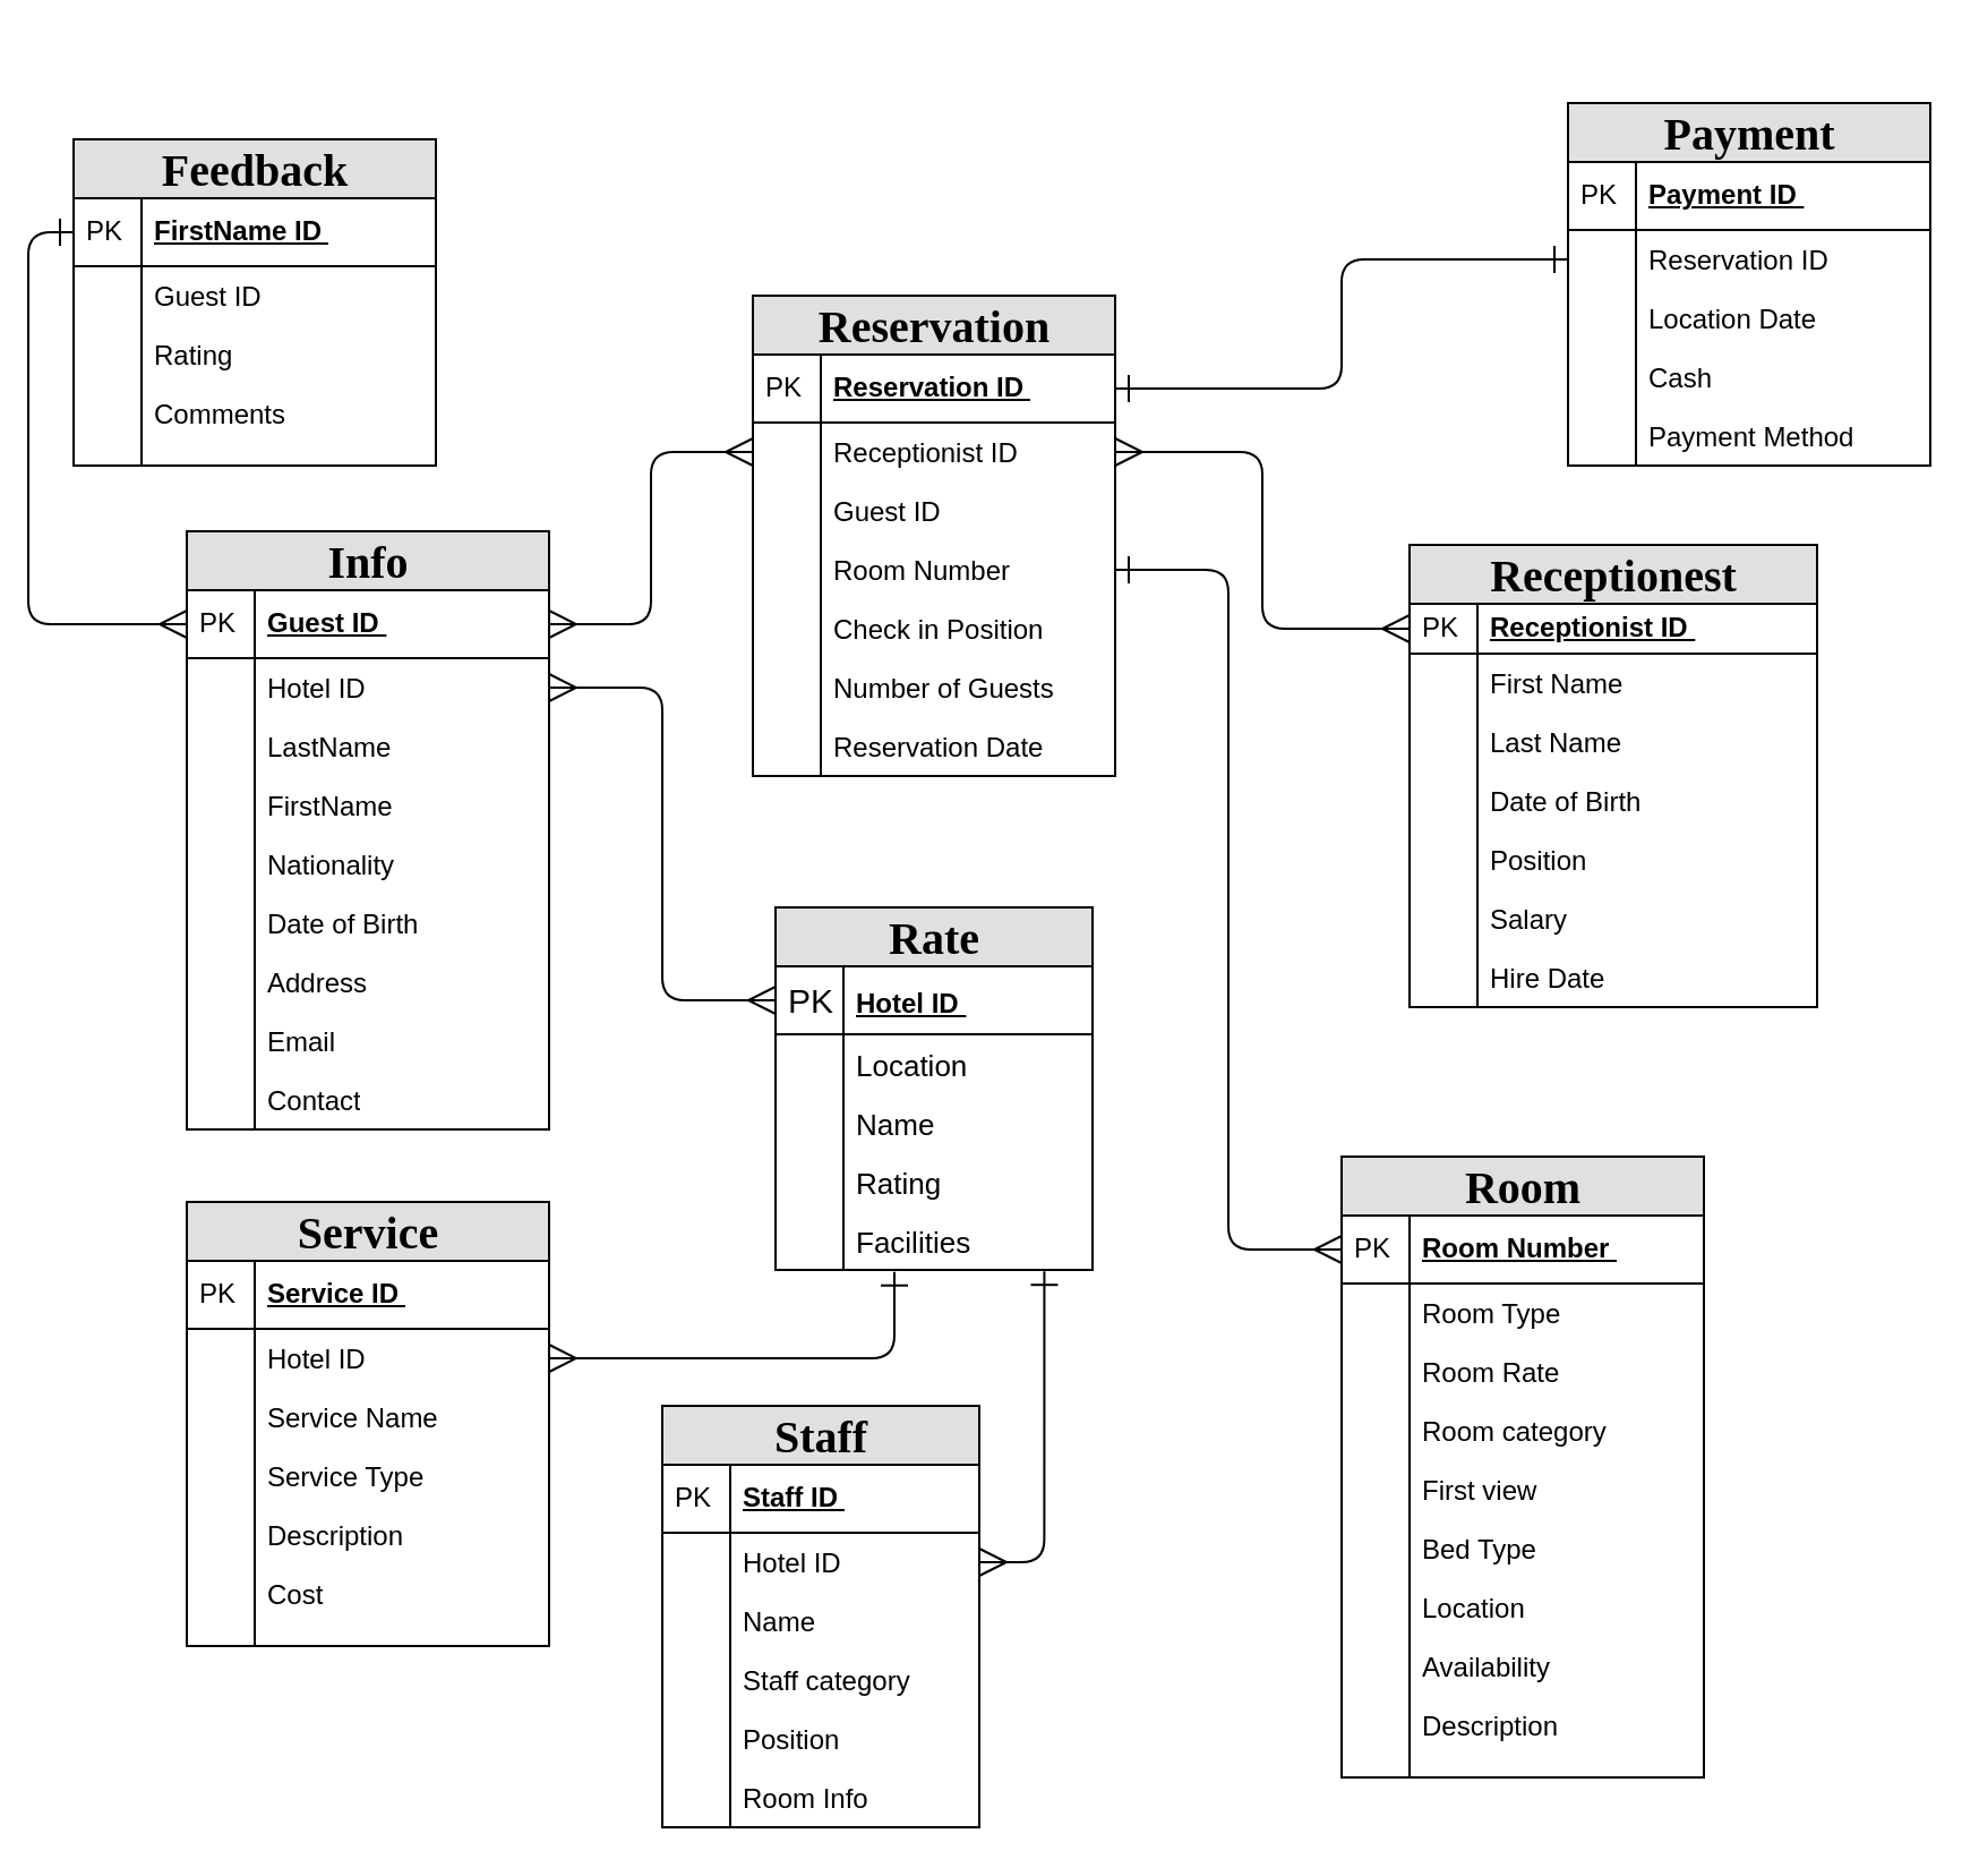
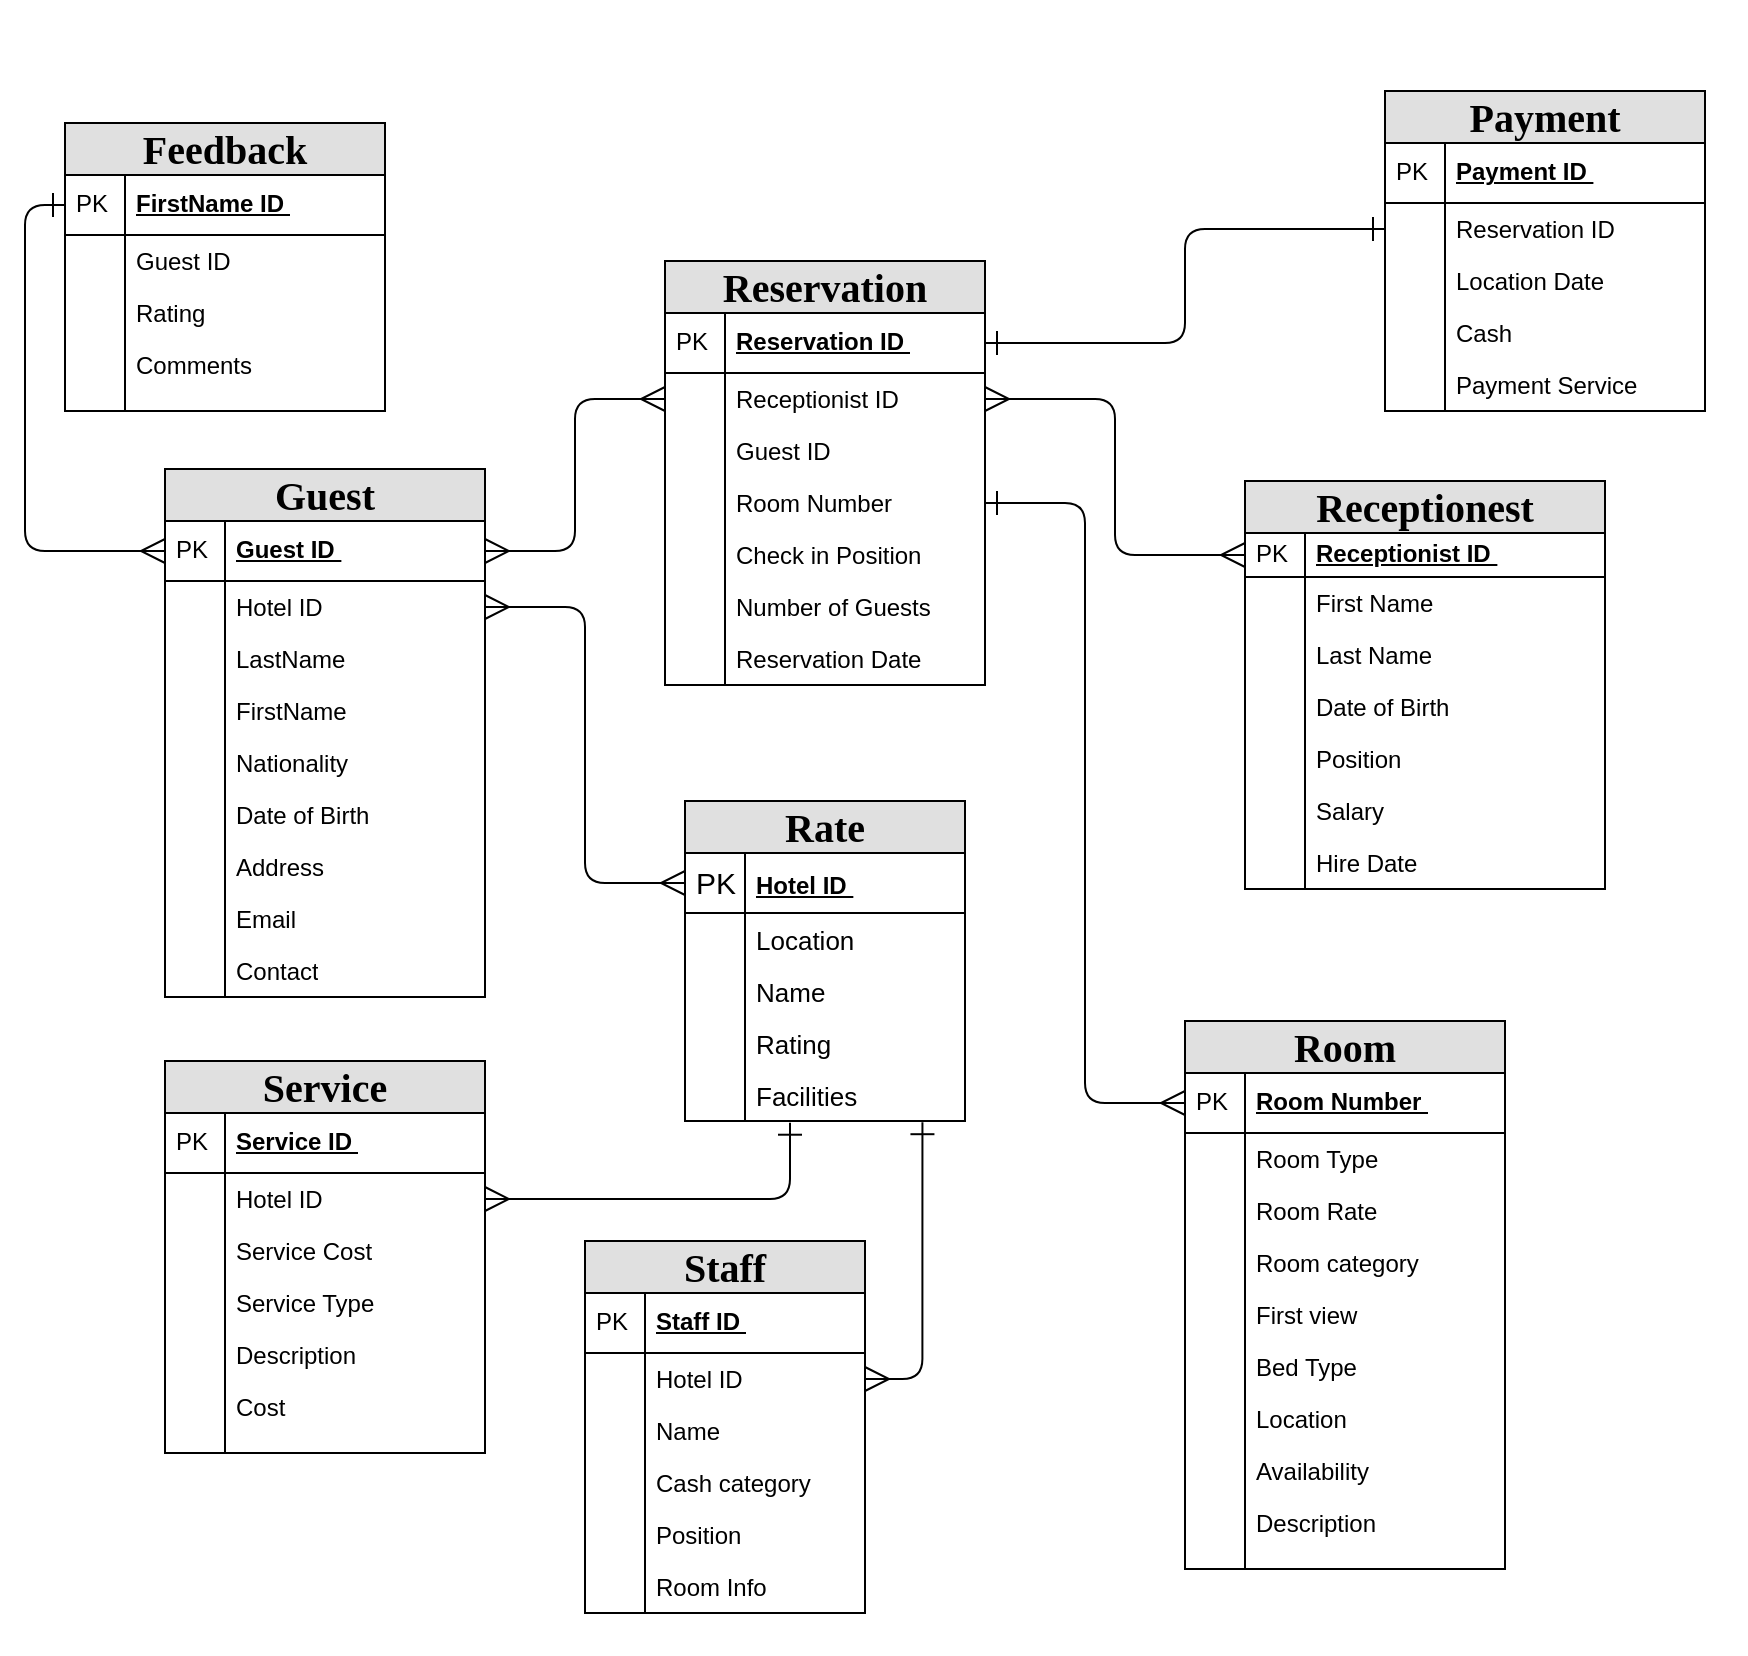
- <mxCell id="120" value="Payment Method" style="shape=partialRectangle;top=0;left=0;right=0;bottom=0;html=1;align=left;verticalAlign=top;fillColor=none;spacingLeft=34;spacingRight=4;whiteSpace=wrap;overflow=hidden;rotatable=0;points=[[0,0.5],[1,0.5]];portConstraint=eastwest;dropTarget=0;" vertex="1" parent="111"><mxGeometry y="134" width="160" height="26" as="geometry" /></mxCell>
+ <mxCell id="120" value="Payment Service" style="shape=partialRectangle;top=0;left=0;right=0;bottom=0;html=1;align=left;verticalAlign=top;fillColor=none;spacingLeft=34;spacingRight=4;whiteSpace=wrap;overflow=hidden;rotatable=0;points=[[0,0.5],[1,0.5]];portConstraint=eastwest;dropTarget=0;" vertex="1" parent="111"><mxGeometry y="134" width="160" height="26" as="geometry" /></mxCell>
- <mxCell id="2" value="&lt;h6 style=&quot;font-size: 20px;&quot;&gt;&lt;font style=&quot;font-size: 20px;&quot;&gt;Info&lt;/font&gt;&lt;/h6&gt;" style="swimlane;html=1;fontStyle=0;childLayout=stackLayout;horizontal=1;startSize=26;fillColor=#e0e0e0;horizontalStack=0;resizeParent=1;resizeLast=0;collapsible=1;marginBottom=0;swimlaneFillColor=#ffffff;align=center;rounded=0;shadow=0;comic=0;labelBackgroundColor=none;strokeWidth=1;fontFamily=Garamond;fontSize=20;" parent="1" vertex="1"><mxGeometry x="70" y="209" width="160" height="264" as="geometry" /></mxCell>
+ <mxCell id="2" value="&lt;h6 style=&quot;font-size: 20px;&quot;&gt;&lt;font style=&quot;font-size: 20px;&quot;&gt;Guest&lt;/font&gt;&lt;/h6&gt;" style="swimlane;html=1;fontStyle=0;childLayout=stackLayout;horizontal=1;startSize=26;fillColor=#e0e0e0;horizontalStack=0;resizeParent=1;resizeLast=0;collapsible=1;marginBottom=0;swimlaneFillColor=#ffffff;align=center;rounded=0;shadow=0;comic=0;labelBackgroundColor=none;strokeWidth=1;fontFamily=Garamond;fontSize=20;" parent="1" vertex="1"><mxGeometry x="70" y="209" width="160" height="264" as="geometry" /></mxCell>
- <mxCell id="80" value="Service Name&amp;nbsp;" style="shape=partialRectangle;top=0;left=0;right=0;bottom=0;html=1;align=left;verticalAlign=top;fillColor=none;spacingLeft=34;spacingRight=4;whiteSpace=wrap;overflow=hidden;rotatable=0;points=[[0,0.5],[1,0.5]];portConstraint=eastwest;dropTarget=0;" vertex="1" parent="75"><mxGeometry y="82" width="160" height="26" as="geometry" /></mxCell>
+ <mxCell id="80" value="Service Cost&amp;nbsp;" style="shape=partialRectangle;top=0;left=0;right=0;bottom=0;html=1;align=left;verticalAlign=top;fillColor=none;spacingLeft=34;spacingRight=4;whiteSpace=wrap;overflow=hidden;rotatable=0;points=[[0,0.5],[1,0.5]];portConstraint=eastwest;dropTarget=0;" vertex="1" parent="75"><mxGeometry y="82" width="160" height="26" as="geometry" /></mxCell>
- <mxCell id="69" value="Staff category&amp;nbsp;" style="shape=partialRectangle;top=0;left=0;right=0;bottom=0;html=1;align=left;verticalAlign=top;fillColor=none;spacingLeft=34;spacingRight=4;whiteSpace=wrap;overflow=hidden;rotatable=0;points=[[0,0.5],[1,0.5]];portConstraint=eastwest;dropTarget=0;" vertex="1" parent="62"><mxGeometry y="108" width="140" height="26" as="geometry" /></mxCell>
+ <mxCell id="69" value="Cash category&amp;nbsp;" style="shape=partialRectangle;top=0;left=0;right=0;bottom=0;html=1;align=left;verticalAlign=top;fillColor=none;spacingLeft=34;spacingRight=4;whiteSpace=wrap;overflow=hidden;rotatable=0;points=[[0,0.5],[1,0.5]];portConstraint=eastwest;dropTarget=0;" vertex="1" parent="62"><mxGeometry y="108" width="140" height="26" as="geometry" /></mxCell>
